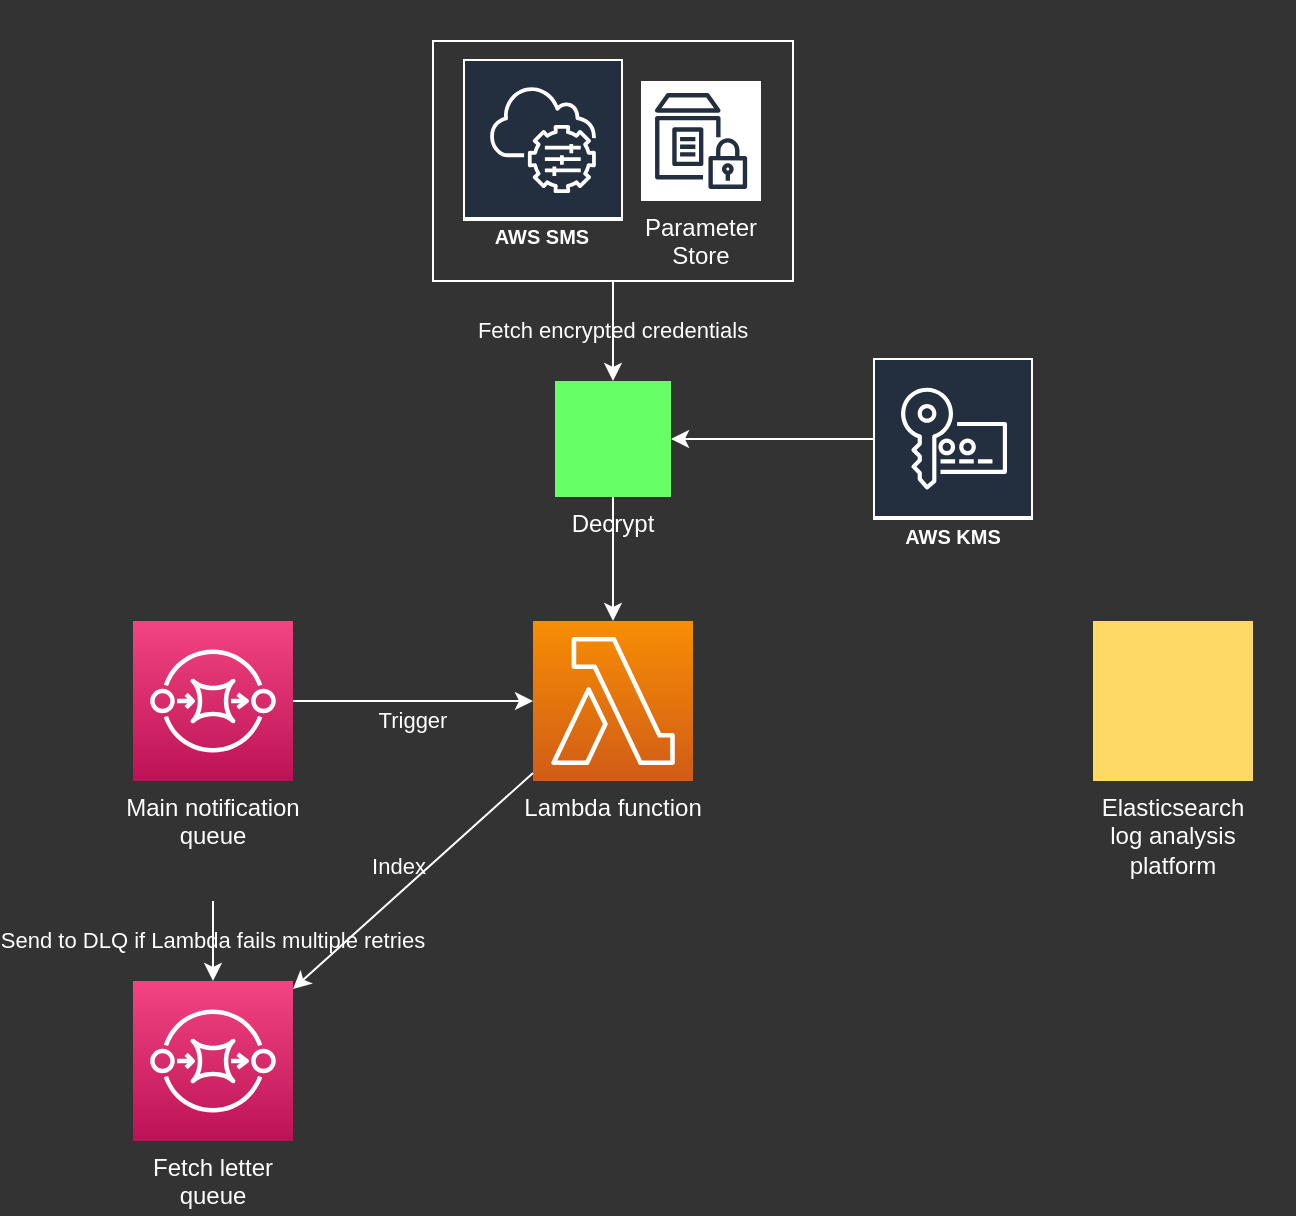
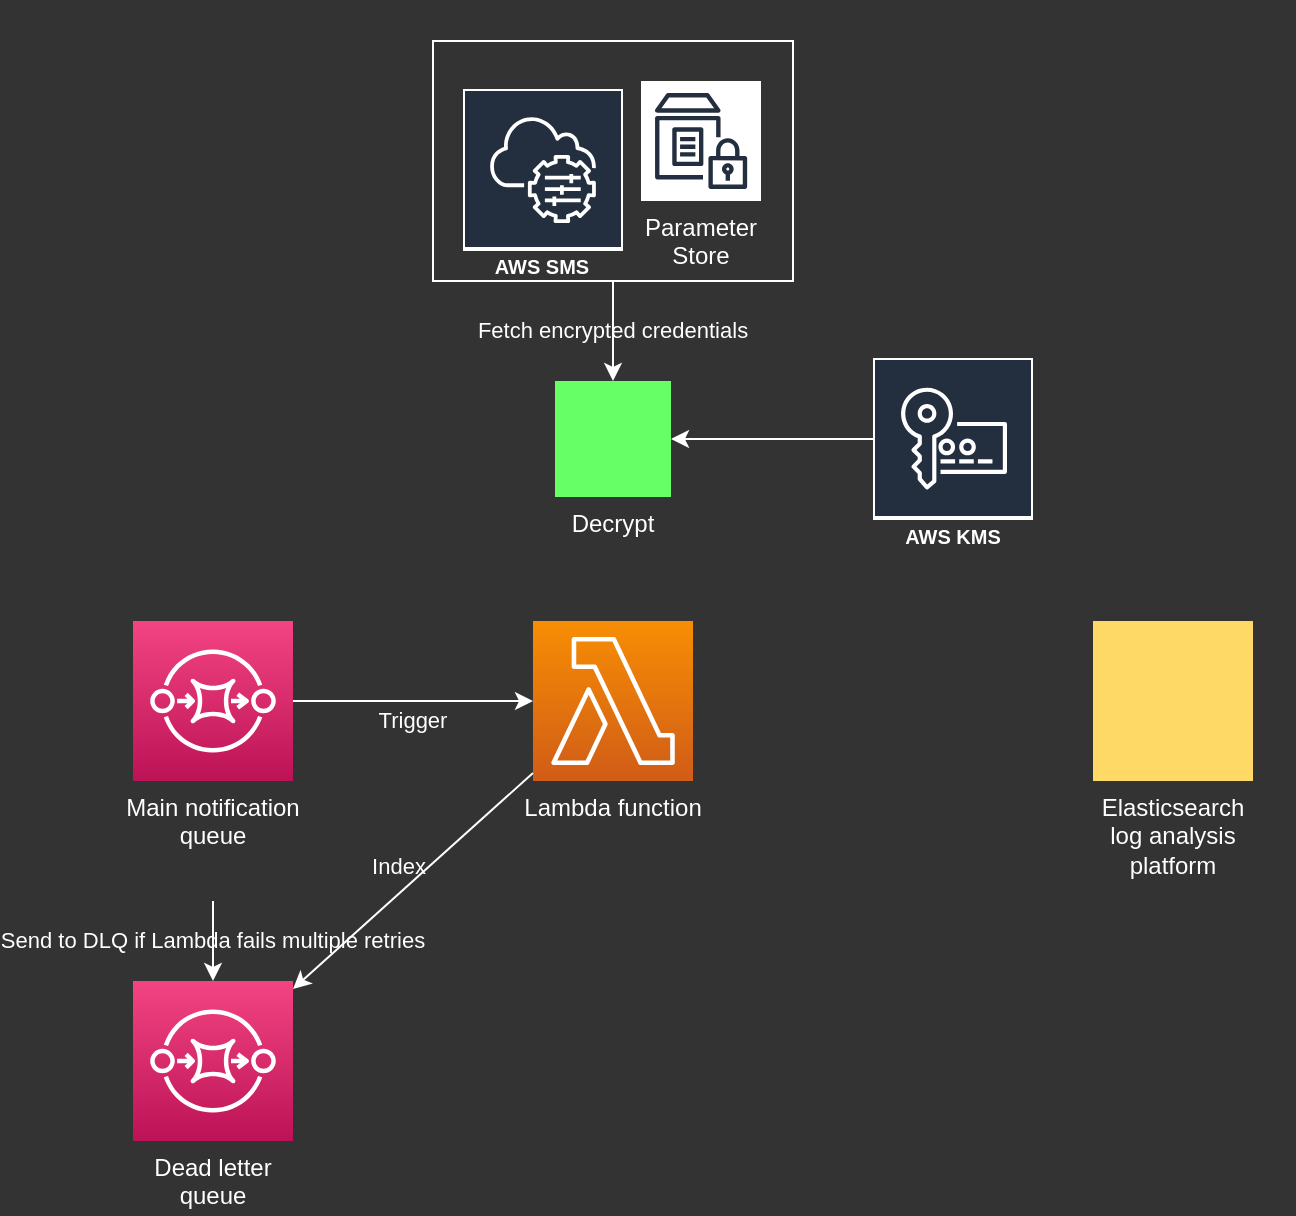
- <mxCell id="6" value="AWS SMS" style="outlineConnect=0;gradientColor=none;strokeColor=#ffffff;fillColor=#232F3E;dashed=0;verticalLabelPosition=middle;verticalAlign=bottom;align=center;whiteSpace=wrap;fontSize=10;fontStyle=1;spacing=-15;shape=mxgraph.aws4.productIcon;prIcon=mxgraph.aws4.systems_manager;fontColor=#FFFFFF;" vertex="1" parent="1"><mxGeometry x="185" y="29" width="80" height="81" as="geometry" /></mxCell>
+ <mxCell id="6" value="AWS SMS" style="outlineConnect=0;gradientColor=none;strokeColor=#ffffff;fillColor=#232F3E;dashed=0;verticalLabelPosition=middle;verticalAlign=bottom;align=center;whiteSpace=wrap;fontSize=10;fontStyle=1;spacing=-15;shape=mxgraph.aws4.productIcon;prIcon=mxgraph.aws4.systems_manager;fontColor=#FFFFFF;" vertex="1" parent="1"><mxGeometry x="185" y="44" width="80" height="81" as="geometry" /></mxCell>
- <mxCell id="10" value="" style="edgeStyle=none;rounded=0;orthogonalLoop=1;jettySize=auto;html=1;fontColor=#FFFFFF;strokeColor=#FFFFFF;" edge="1" parent="1" source="11" target="3"><mxGeometry relative="1" as="geometry" /></mxCell>
- <mxCell id="15" value="Fetch letter&lt;br&gt;queue" style="outlineConnect=0;gradientColor=#F34482;gradientDirection=north;fillColor=#BC1356;strokeColor=#ffffff;dashed=0;verticalLabelPosition=bottom;verticalAlign=top;align=center;html=1;fontSize=12;fontStyle=0;aspect=fixed;shape=mxgraph.aws4.resourceIcon;resIcon=mxgraph.aws4.sqs;fontColor=#FFFFFF;" vertex="1" parent="1"><mxGeometry x="20" y="490" width="80" height="80" as="geometry" /></mxCell>
+ <mxCell id="15" value="Dead letter&lt;br&gt;queue" style="outlineConnect=0;gradientColor=#F34482;gradientDirection=north;fillColor=#BC1356;strokeColor=#ffffff;dashed=0;verticalLabelPosition=bottom;verticalAlign=top;align=center;html=1;fontSize=12;fontStyle=0;aspect=fixed;shape=mxgraph.aws4.resourceIcon;resIcon=mxgraph.aws4.sqs;fontColor=#FFFFFF;" vertex="1" parent="1"><mxGeometry x="20" y="490" width="80" height="80" as="geometry" /></mxCell>
